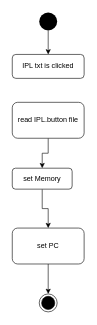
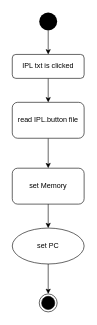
+ <mxCell id="2" value="" style="edgeStyle=orthogonalEdgeStyle;rounded=0;orthogonalLoop=1;jettySize=auto;html=1;" edge="1" parent="1" source="3" target="5"><mxGeometry relative="1" as="geometry" /></mxCell>
- <mxCell id="7" value="set Memory" style="rounded=1;whiteSpace=wrap;html=1;" vertex="1" parent="1"><mxGeometry x="20" y="280" width="100" height="35" as="geometry" /></mxCell>
+ <mxCell id="7" value="set Memory" style="rounded=1;whiteSpace=wrap;html=1;" vertex="1" parent="1"><mxGeometry x="20" y="280" width="120" height="60" as="geometry" /></mxCell>
- <mxCell id="9" value="set PC" style="rounded=1;whiteSpace=wrap;html=1;" vertex="1" parent="1"><mxGeometry x="20" y="380" width="120" height="60" as="geometry" /></mxCell>
+ <mxCell id="9" value="set PC" style="ellipse;whiteSpace=wrap;html=1;" vertex="1" parent="1"><mxGeometry x="20" y="380" width="120" height="60" as="geometry" /></mxCell>
